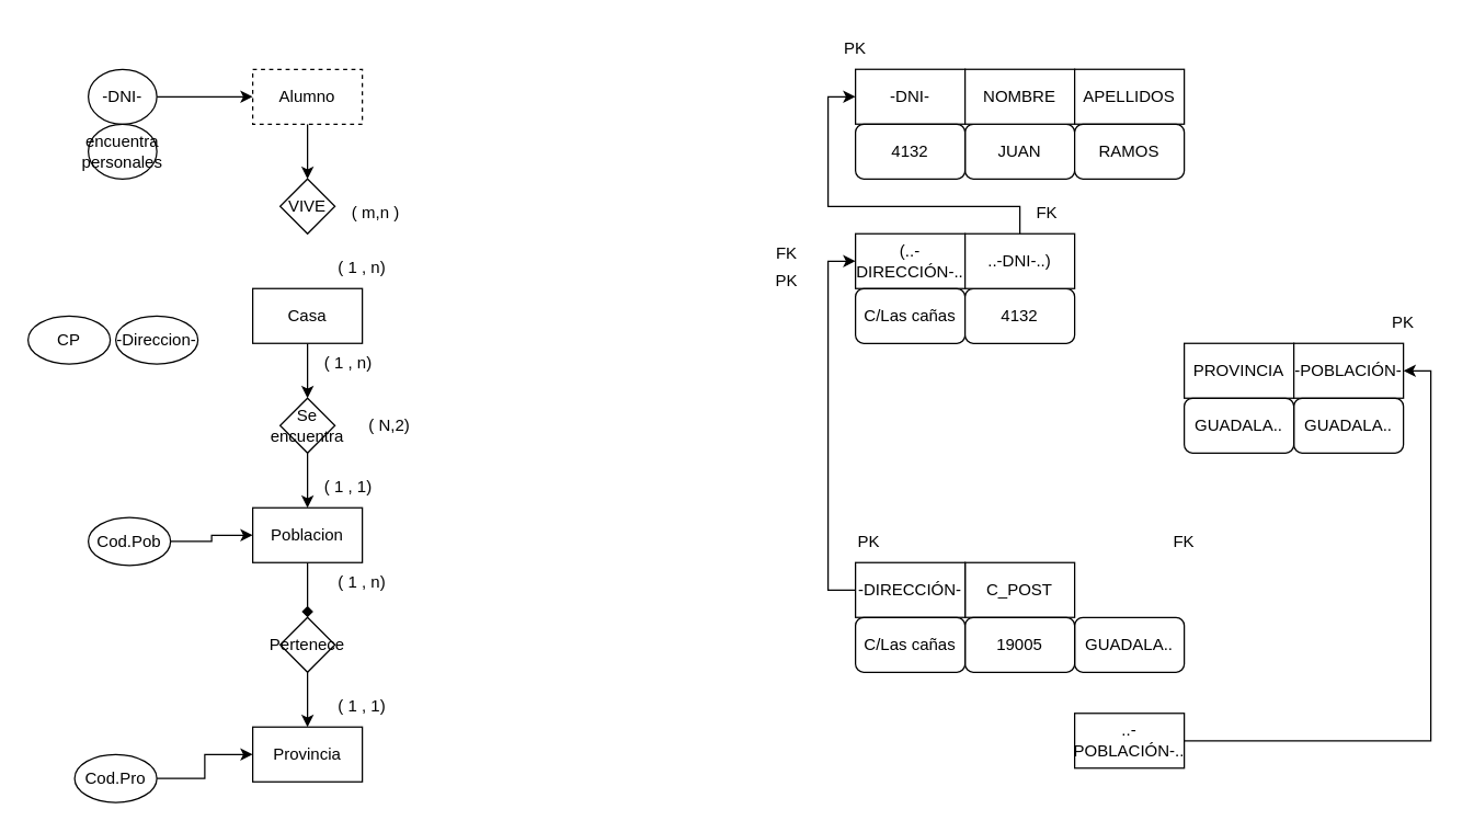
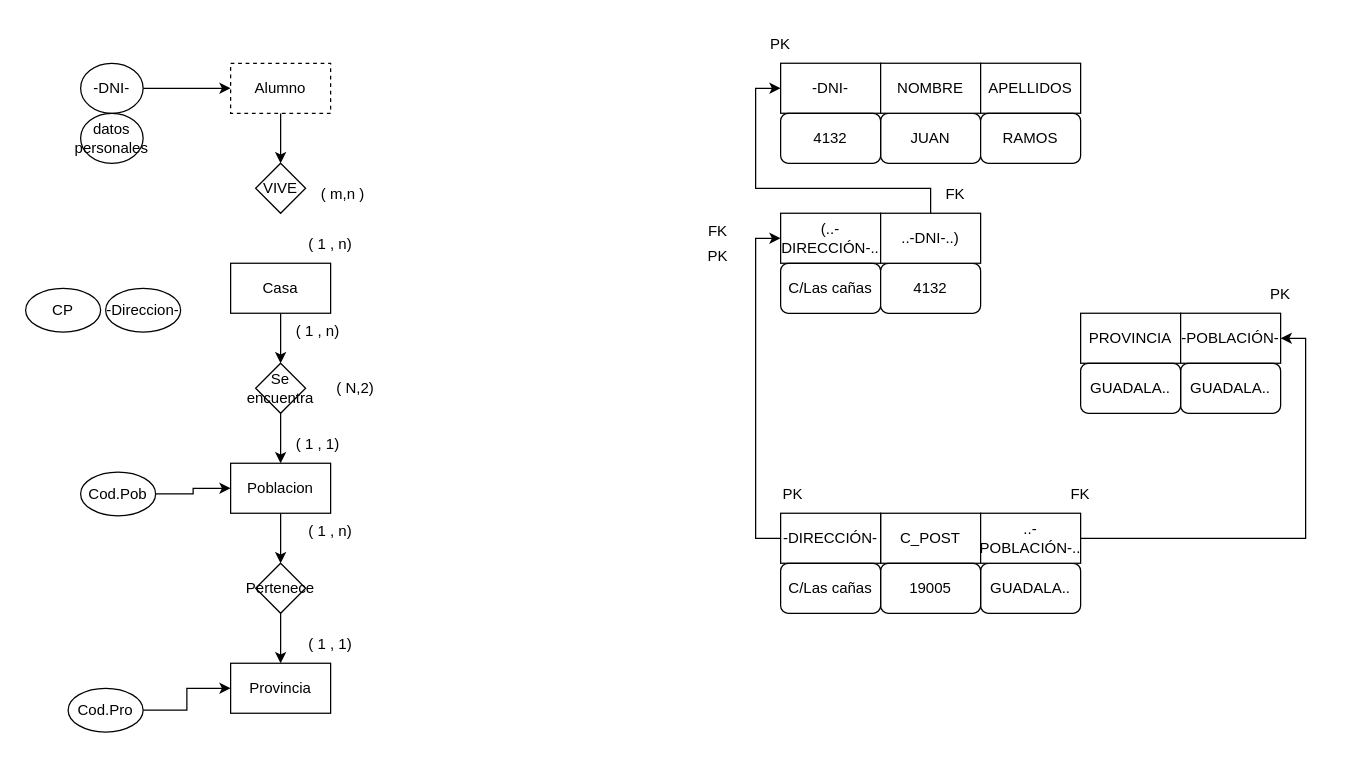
- <mxCell id="51" value="encuentra personales" style="ellipse;whiteSpace=wrap;html=1;" vertex="1" parent="1"><mxGeometry x="64" y="90" width="50" height="40" as="geometry" /></mxCell>
+ <mxCell id="51" value="datos personales" style="ellipse;whiteSpace=wrap;html=1;" vertex="1" parent="1"><mxGeometry x="64" y="90" width="50" height="40" as="geometry" /></mxCell>
- <mxCell id="35" value="" style="edgeStyle=orthogonalEdgeStyle;rounded=0;orthogonalLoop=1;jettySize=auto;html=1;endArrow=diamond;" edge="1" parent="1" source="36" target="47"><mxGeometry relative="1" as="geometry" /></mxCell>
+ <mxCell id="35" value="" style="edgeStyle=orthogonalEdgeStyle;rounded=0;orthogonalLoop=1;jettySize=auto;html=1;" edge="1" parent="1" source="36" target="47"><mxGeometry relative="1" as="geometry" /></mxCell>
- <mxCell id="17" value="..-POBLACIÓN-.." style="rounded=0;whiteSpace=wrap;html=1;" parent="1" vertex="1"><mxGeometry x="784" y="520" width="80" height="40" as="geometry" /></mxCell>
+ <mxCell id="17" value="..-POBLACIÓN-.." style="rounded=0;whiteSpace=wrap;html=1;" parent="1" vertex="1"><mxGeometry x="784" y="410" width="80" height="40" as="geometry" /></mxCell>
